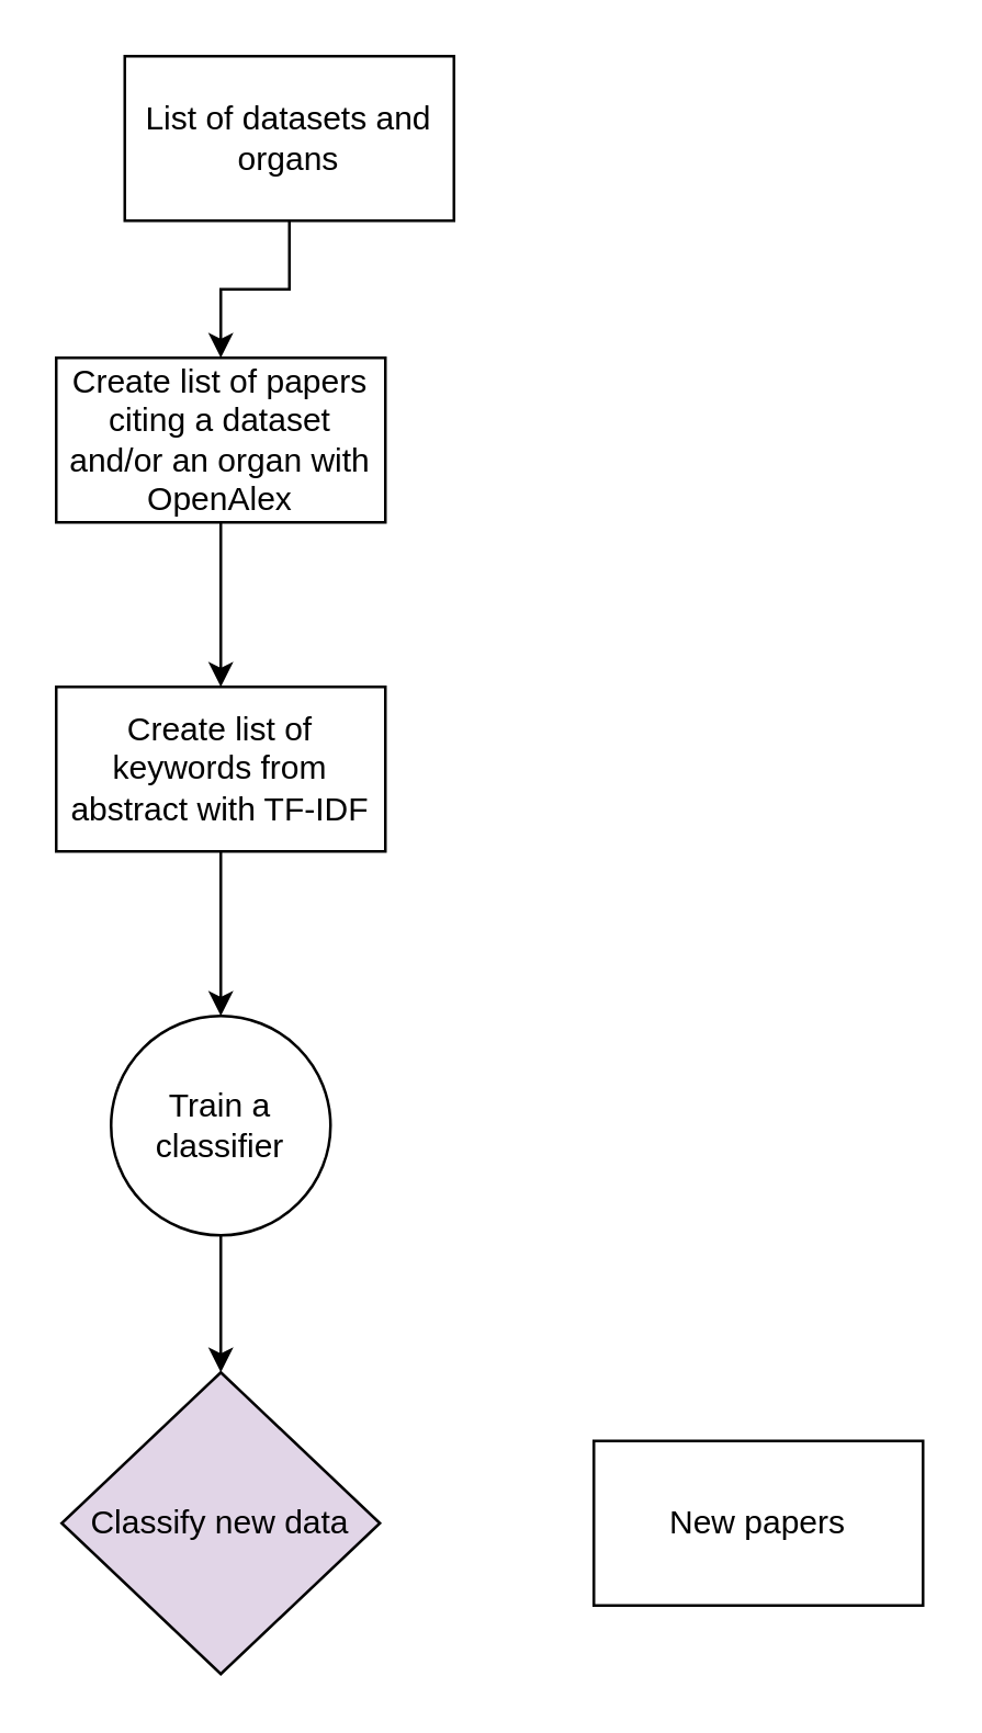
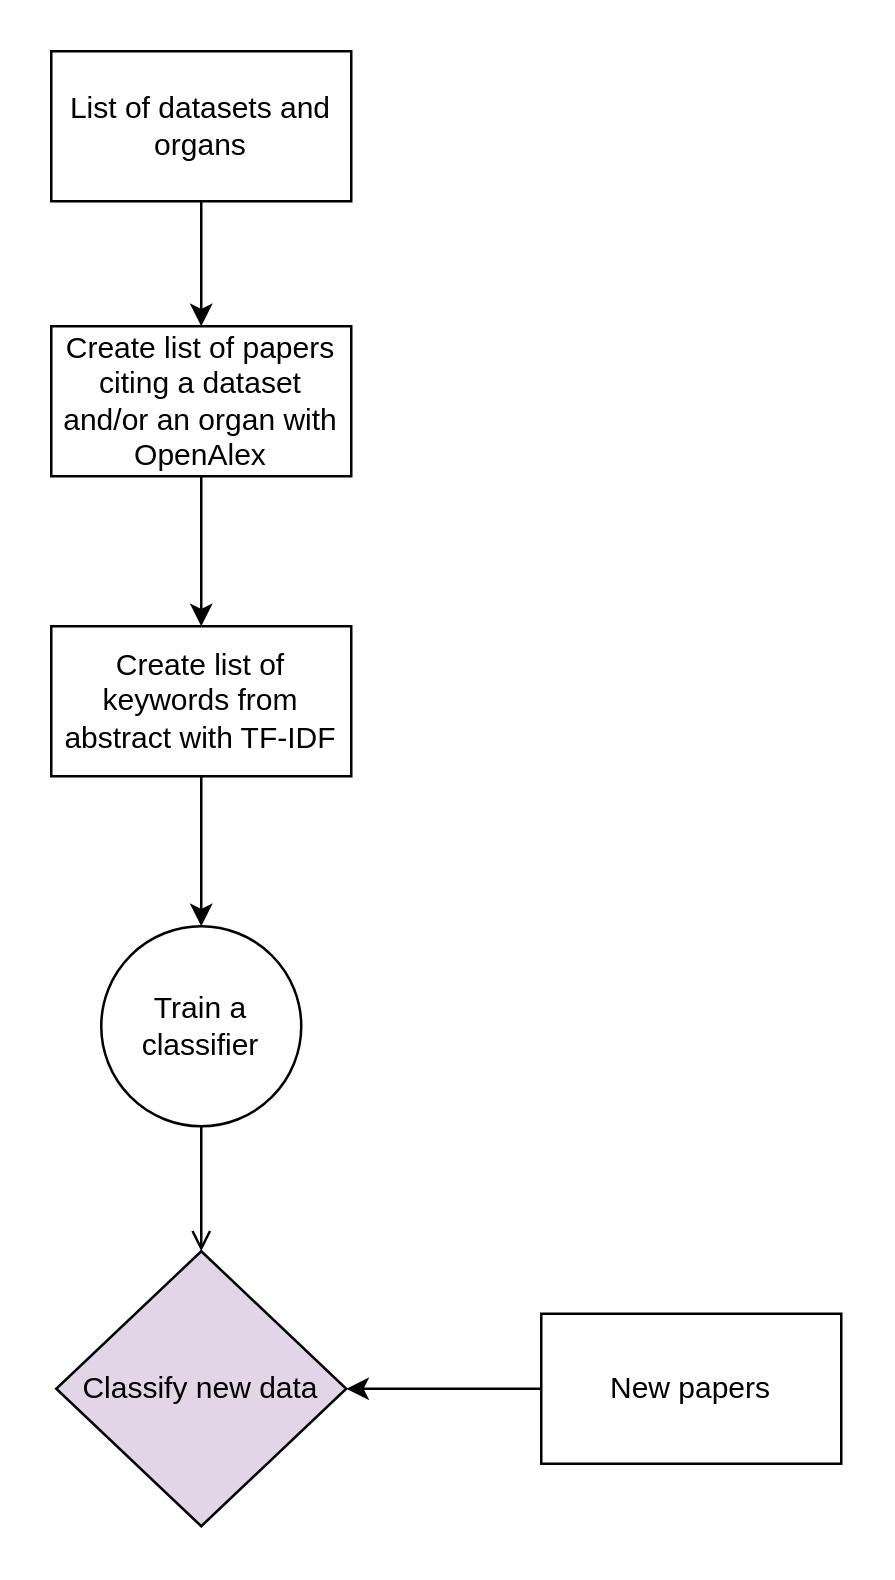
- <mxCell id="3" value="List of datasets and organs" style="rounded=0;whiteSpace=wrap;html=1;" vertex="1" parent="1"><mxGeometry x="45" y="20" width="120" height="60" as="geometry" /></mxCell>
+ <mxCell id="3" value="List of datasets and organs" style="rounded=0;whiteSpace=wrap;html=1;" vertex="1" parent="1"><mxGeometry x="20" y="20" width="120" height="60" as="geometry" /></mxCell>
- <mxCell id="8" value="" style="edgeStyle=orthogonalEdgeStyle;rounded=0;orthogonalLoop=1;jettySize=auto;html=1;" edge="1" parent="1" source="9" target="10"><mxGeometry relative="1" as="geometry" /></mxCell>
+ <mxCell id="8" value="" style="edgeStyle=orthogonalEdgeStyle;rounded=0;orthogonalLoop=1;jettySize=auto;html=1;endArrow=open;" edge="1" parent="1" source="9" target="10"><mxGeometry relative="1" as="geometry" /></mxCell>
+ <mxCell id="11" value="" style="edgeStyle=orthogonalEdgeStyle;rounded=0;orthogonalLoop=1;jettySize=auto;html=1;" edge="1" parent="1" source="12" target="10"><mxGeometry relative="1" as="geometry" /></mxCell>
